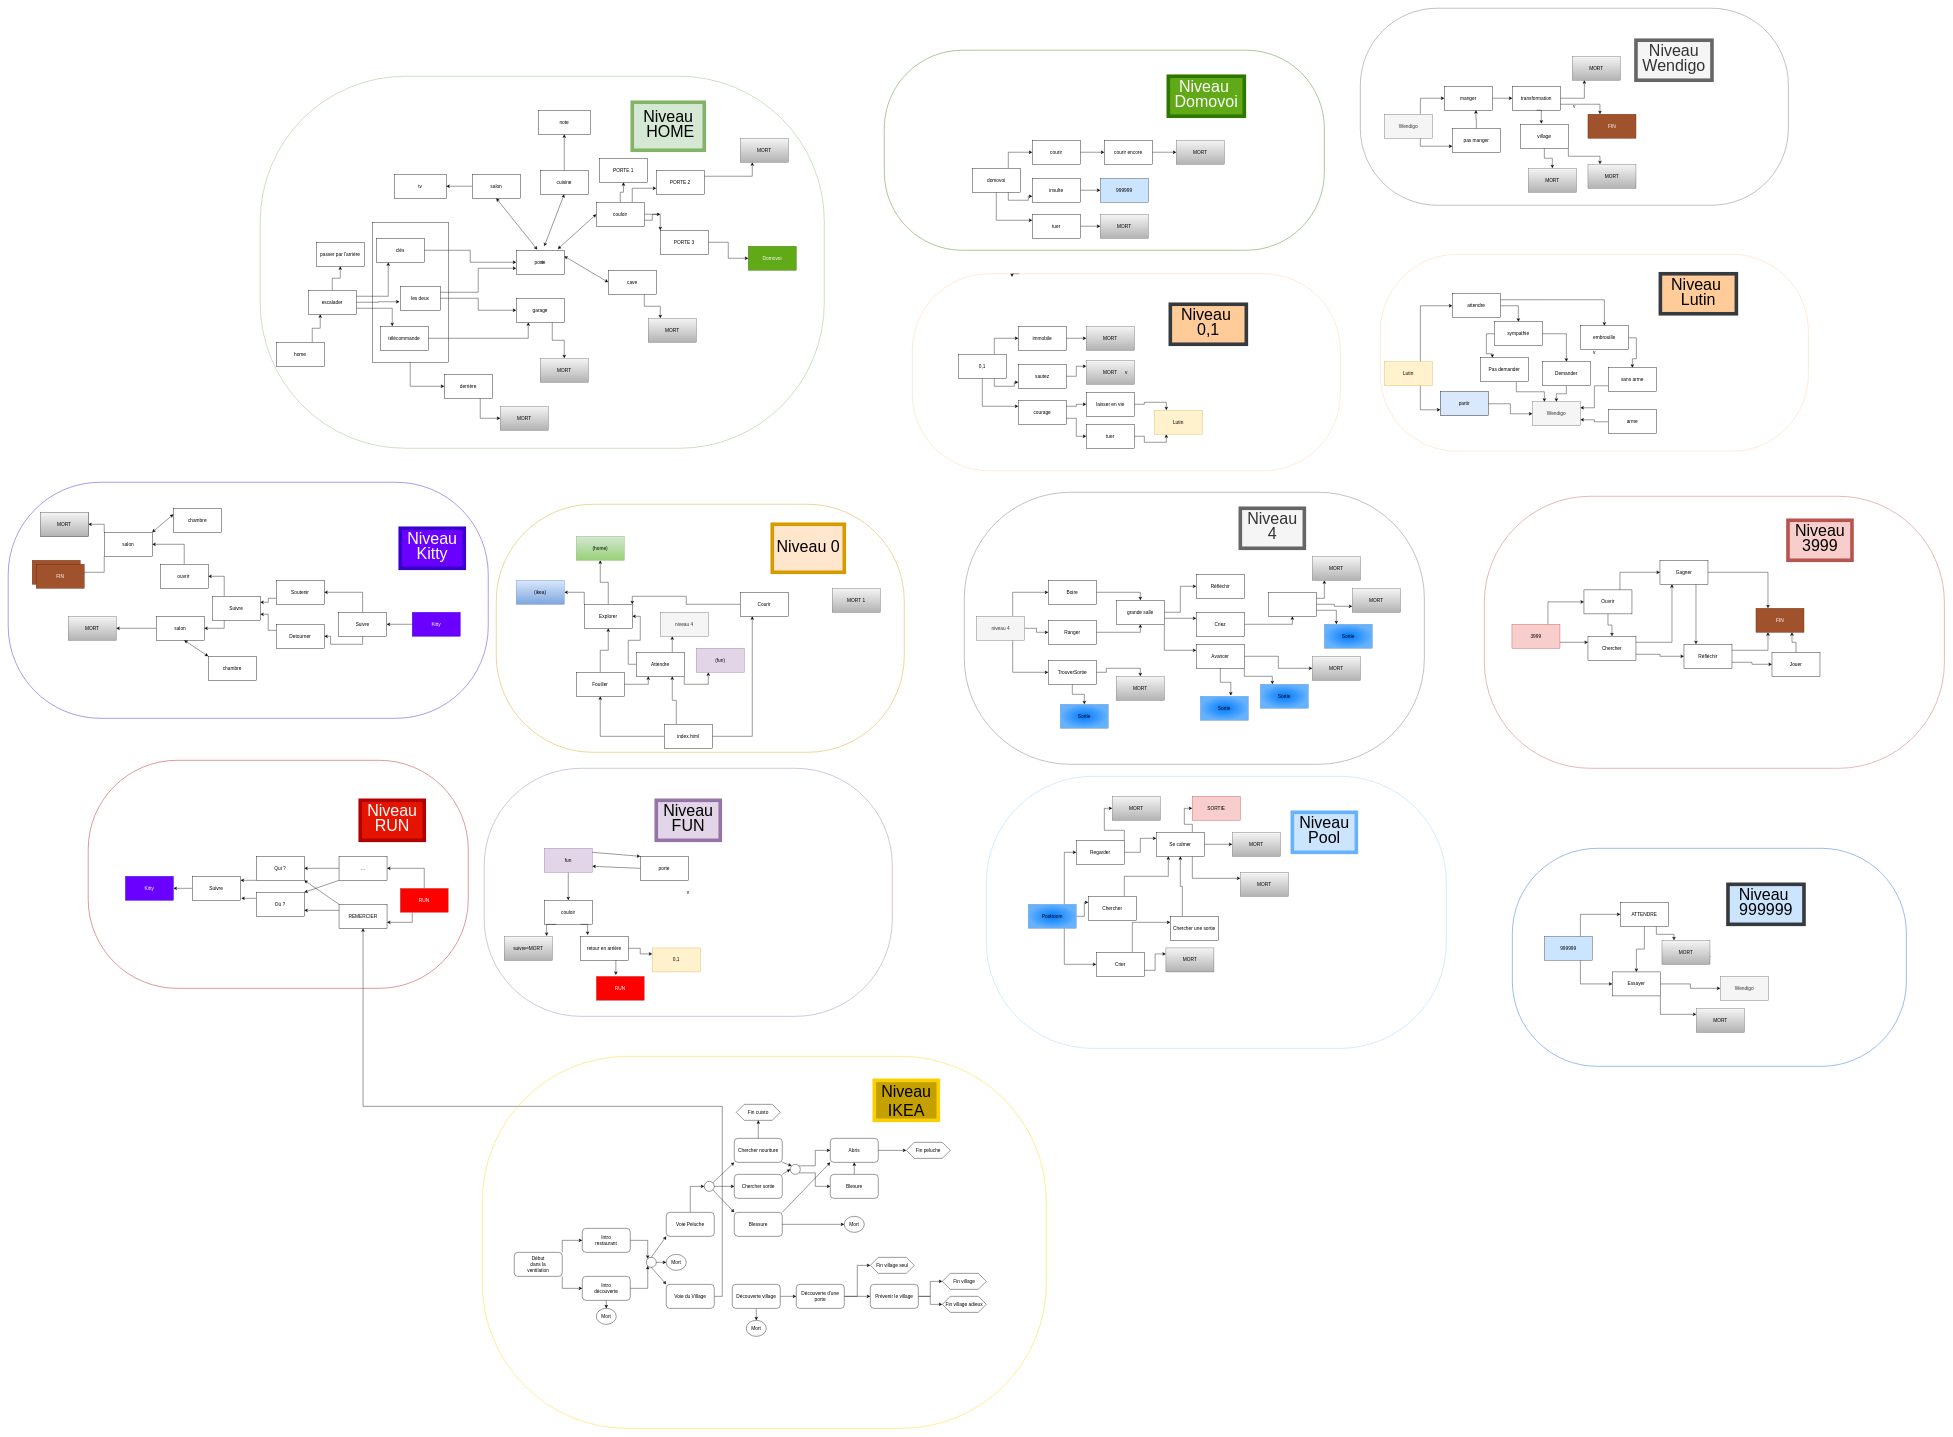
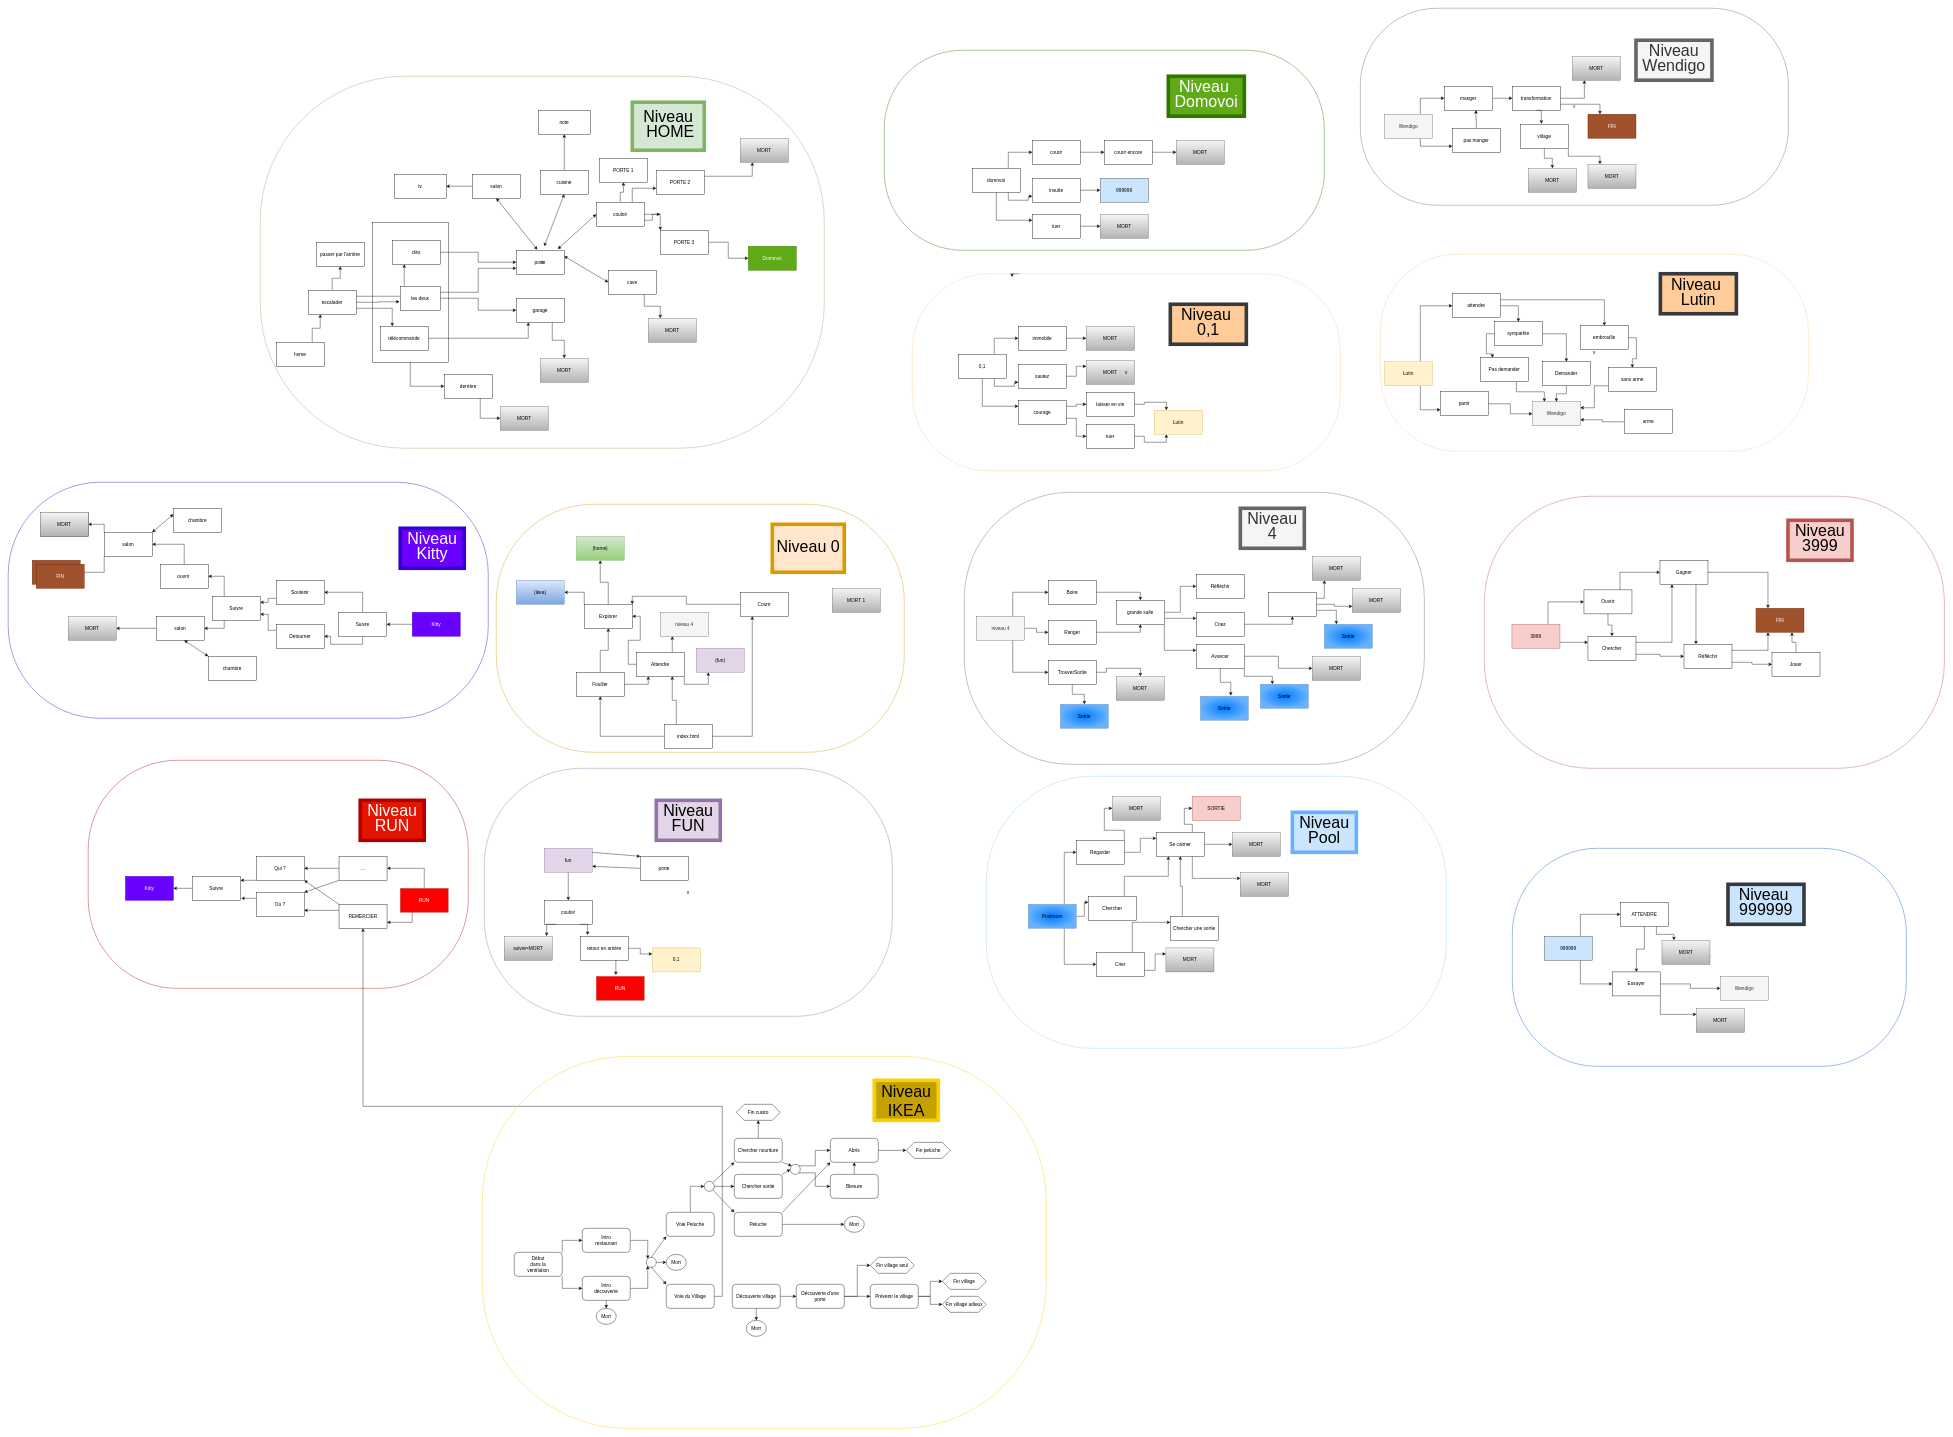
- <mxCell id="31" value="clés" style="rounded=0;whiteSpace=wrap;html=1;" parent="1" vertex="1"><mxGeometry x="940" y="595" width="120" height="60" as="geometry" /></mxCell>
+ <mxCell id="31" value="clés" style="rounded=0;whiteSpace=wrap;html=1;" parent="1" vertex="1"><mxGeometry x="980" y="600" width="120" height="60" as="geometry" /></mxCell>
- <mxCell id="266" value="partir" style="rounded=0;whiteSpace=wrap;html=1;fillColor=#dae8fc;" parent="1" vertex="1"><mxGeometry x="3600" y="978.75" width="120" height="60" as="geometry" /></mxCell>
+ <mxCell id="266" value="partir" style="rounded=0;whiteSpace=wrap;html=1;" parent="1" vertex="1"><mxGeometry x="3600" y="978.75" width="120" height="60" as="geometry" /></mxCell>
- <mxCell id="273" value="arme" style="rounded=0;whiteSpace=wrap;html=1;" parent="1" vertex="1"><mxGeometry x="4020" y="1023.75" width="120" height="60" as="geometry" /></mxCell>
+ <mxCell id="273" value="arme" style="rounded=0;whiteSpace=wrap;html=1;" parent="1" vertex="1"><mxGeometry x="4060" y="1023.75" width="120" height="60" as="geometry" /></mxCell>
- <mxCell id="340" value="Blessure" style="rounded=1;whiteSpace=wrap;html=1;" parent="1" vertex="1"><mxGeometry x="1835" y="3030" width="120" height="60" as="geometry" /></mxCell>
+ <mxCell id="340" value="Peluche" style="rounded=1;whiteSpace=wrap;html=1;" parent="1" vertex="1"><mxGeometry x="1835" y="3030" width="120" height="60" as="geometry" /></mxCell>
